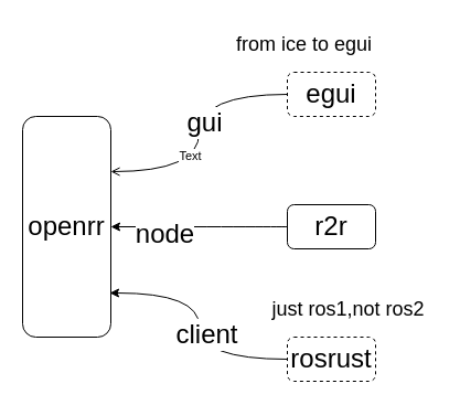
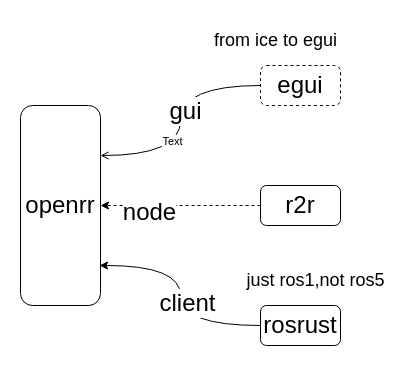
- <mxCell id="3" style="edgeStyle=orthogonalEdgeStyle;curved=1;rounded=0;orthogonalLoop=1;jettySize=auto;html=1;exitX=0;exitY=0.5;exitDx=0;exitDy=0;entryX=1;entryY=0.5;entryDx=0;entryDy=0;" parent="1" source="5" target="2" edge="1"><mxGeometry relative="1" as="geometry"><mxPoint x="100" y="205" as="targetPoint" /></mxGeometry></mxCell>
+ <mxCell id="3" style="edgeStyle=orthogonalEdgeStyle;curved=1;rounded=0;orthogonalLoop=1;jettySize=auto;html=1;exitX=0;exitY=0.5;exitDx=0;exitDy=0;entryX=1;entryY=0.5;entryDx=0;entryDy=0;dashed=1;" parent="1" source="5" target="2" edge="1"><mxGeometry relative="1" as="geometry"><mxPoint x="100" y="205" as="targetPoint" /></mxGeometry></mxCell>
- <mxCell id="15" value="&lt;font style=&quot;font-size: 18px;&quot;&gt;just ros1,not ros2&lt;/font&gt;" style="text;html=1;align=center;verticalAlign=middle;resizable=0;points=[];autosize=1;strokeColor=none;fillColor=none;" vertex="1" parent="1"><mxGeometry x="235" y="260" width="160" height="40" as="geometry" /></mxCell>
+ <mxCell id="15" value="&lt;font style=&quot;font-size: 18px;&quot;&gt;just ros1,not ros5&lt;/font&gt;" style="text;html=1;align=center;verticalAlign=middle;resizable=0;points=[];autosize=1;strokeColor=none;fillColor=none;" vertex="1" parent="1"><mxGeometry x="235" y="260" width="160" height="40" as="geometry" /></mxCell>
- <mxCell id="11" value="&lt;font style=&quot;font-size: 24px;&quot;&gt;rosrust&lt;/font&gt;" style="rounded=1;whiteSpace=wrap;html=1;dashed=1;" vertex="1" parent="1"><mxGeometry x="260" y="305" width="80" height="40" as="geometry" /></mxCell>
+ <mxCell id="11" value="&lt;font style=&quot;font-size: 24px;&quot;&gt;rosrust&lt;/font&gt;" style="rounded=1;whiteSpace=wrap;html=1;" vertex="1" parent="1"><mxGeometry x="260" y="305" width="80" height="40" as="geometry" /></mxCell>
